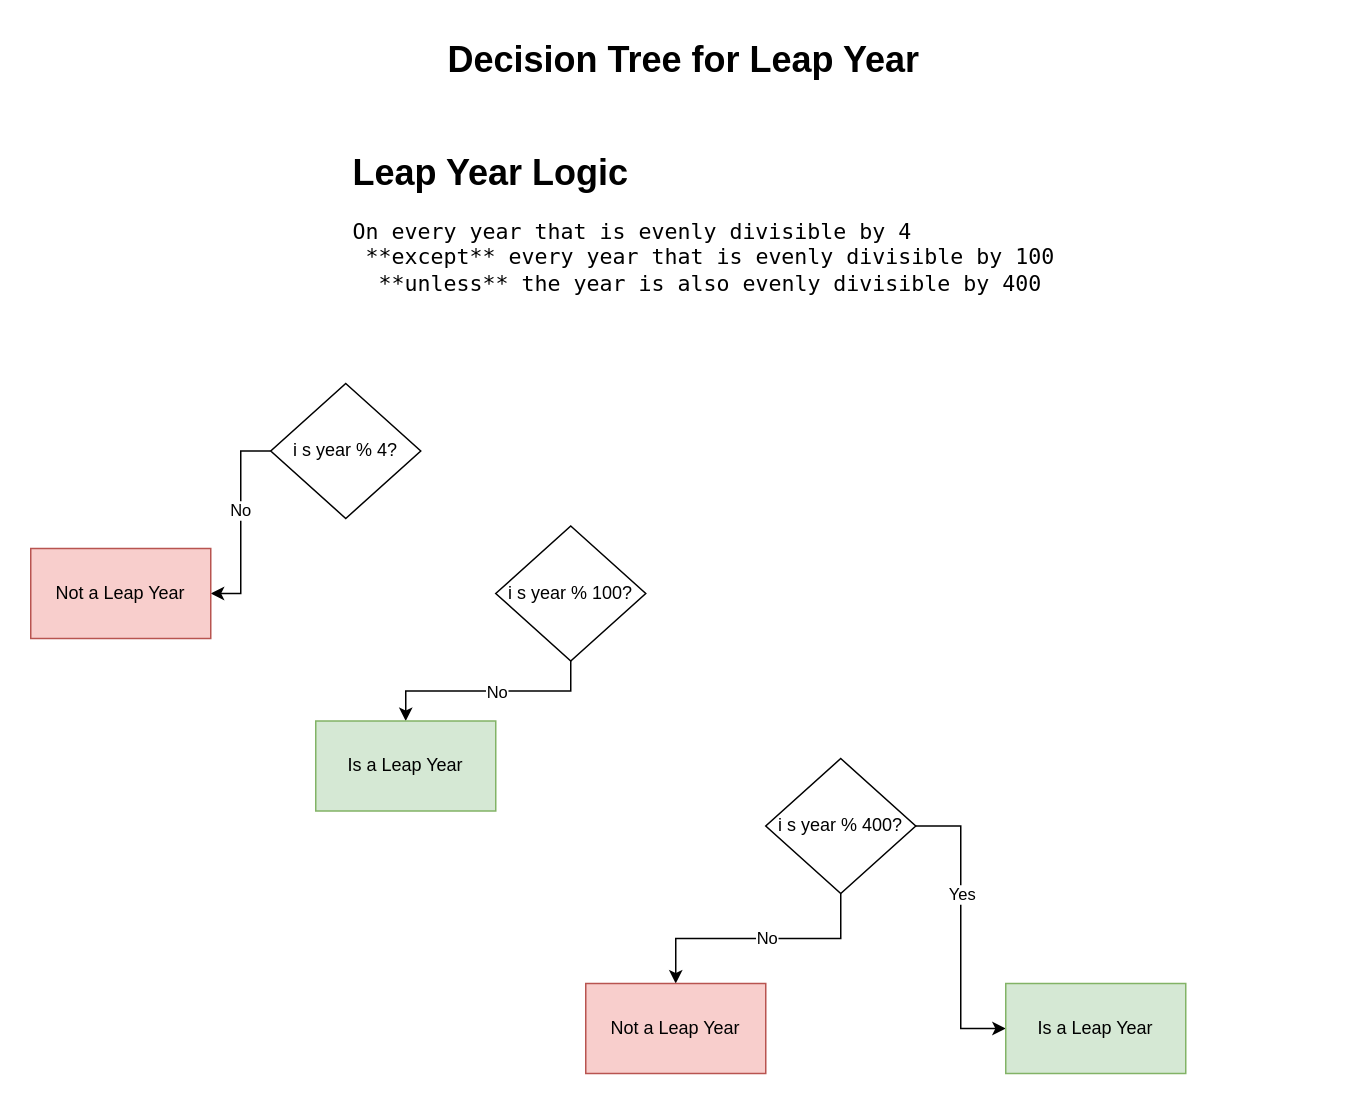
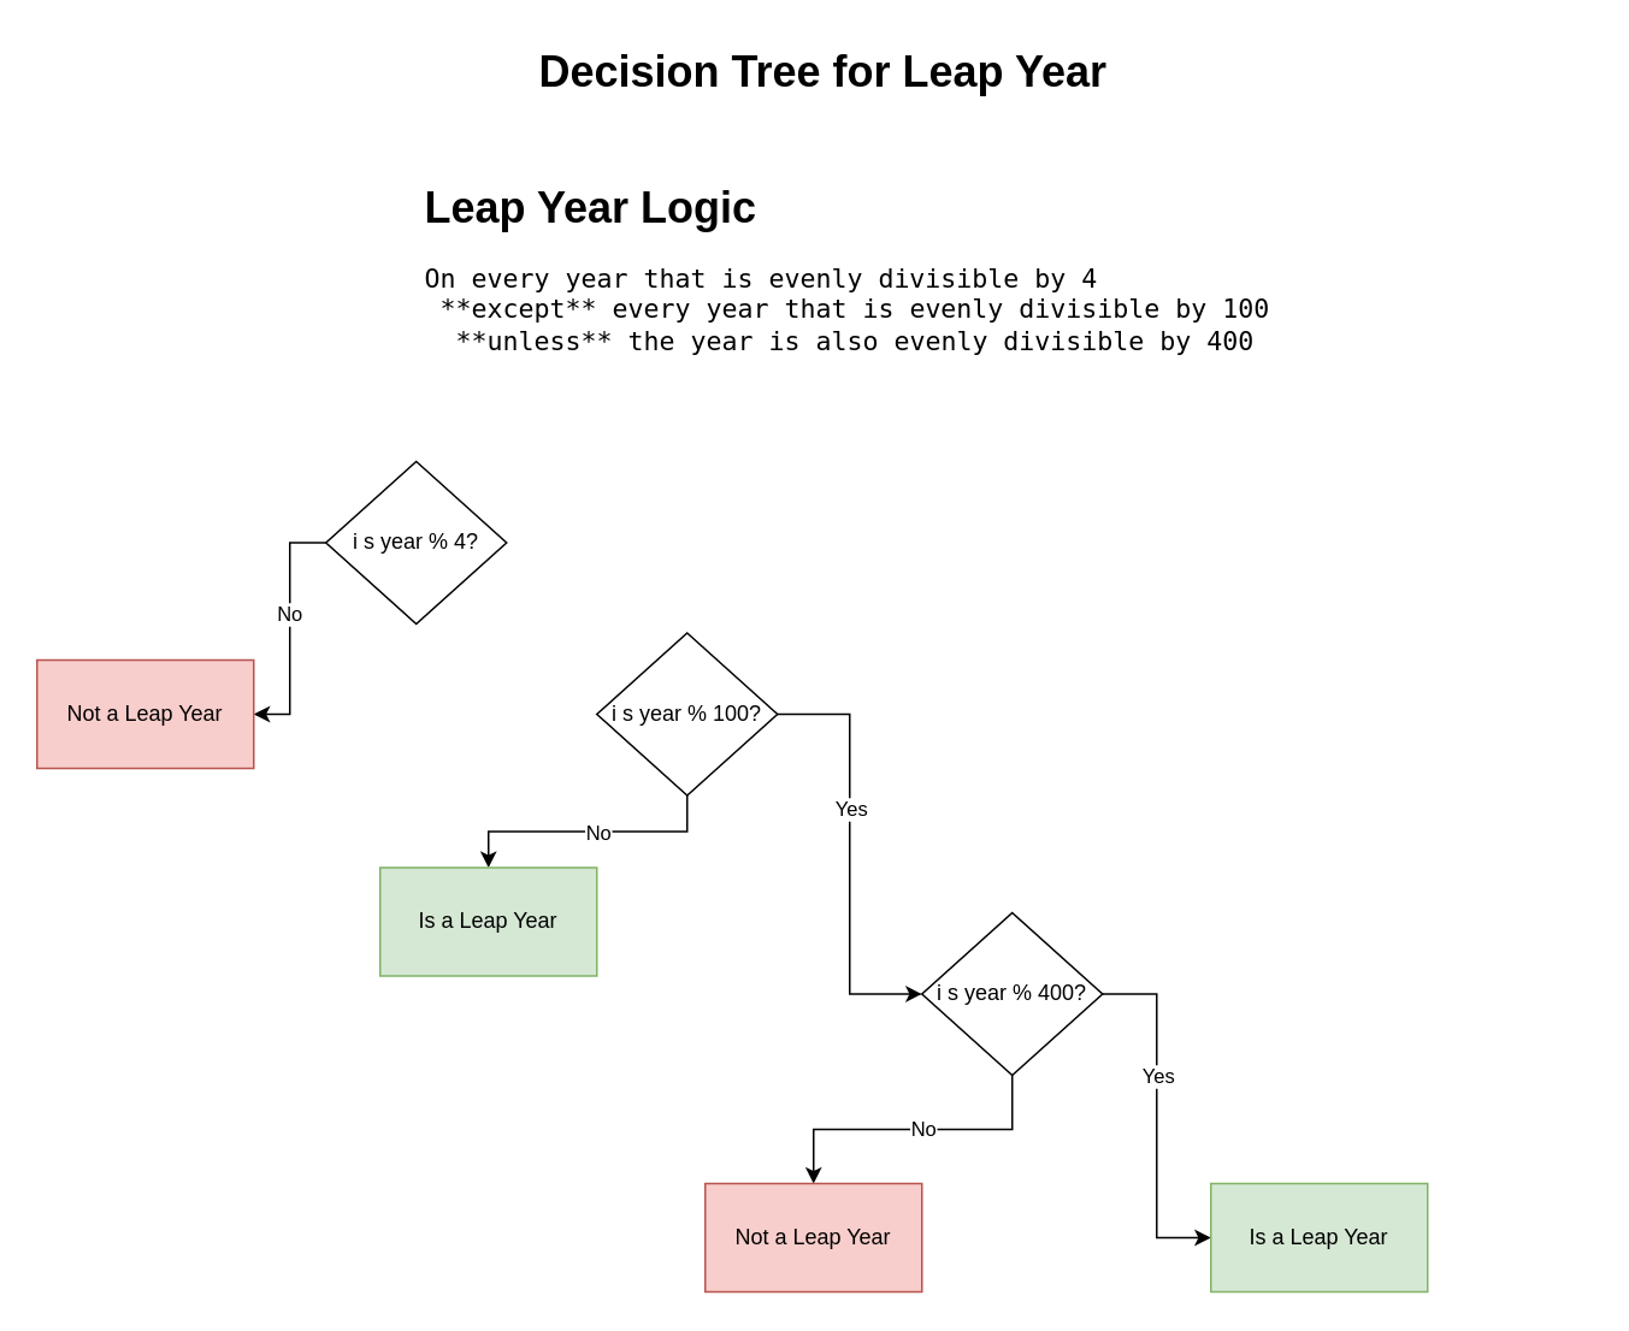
+ <mxCell id="6" value="" style="edgeStyle=elbowEdgeStyle;rounded=0;orthogonalLoop=1;jettySize=auto;html=1;" parent="1" source="10" target="15" edge="1"><mxGeometry relative="1" as="geometry" /></mxCell>
+ <mxCell id="7" value="Yes" style="edgeLabel;html=1;align=center;verticalAlign=middle;resizable=0;points=[];" parent="6" vertex="1" connectable="0"><mxGeometry x="-0.219" relative="1" as="geometry"><mxPoint as="offset" /></mxGeometry></mxCell>
